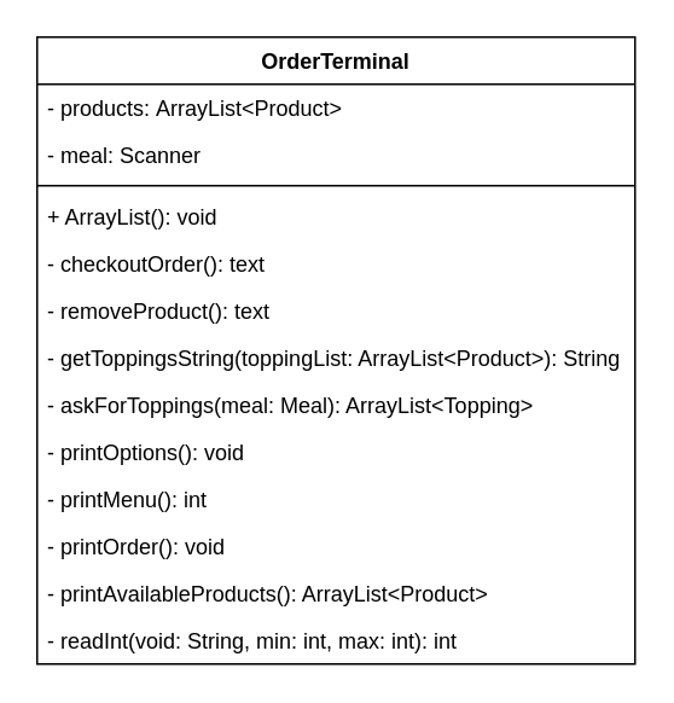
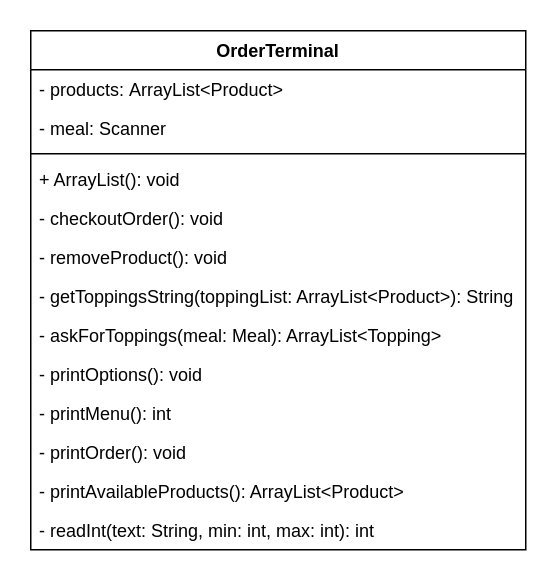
- <mxCell id="7" value="- checkoutOrder(): text" style="text;strokeColor=none;fillColor=none;align=left;verticalAlign=top;spacingLeft=4;spacingRight=4;overflow=hidden;rotatable=0;points=[[0,0.5],[1,0.5]];portConstraint=eastwest;" vertex="1" parent="2"><mxGeometry y="112" width="330" height="26" as="geometry" /></mxCell>
+ <mxCell id="7" value="- checkoutOrder(): void" style="text;strokeColor=none;fillColor=none;align=left;verticalAlign=top;spacingLeft=4;spacingRight=4;overflow=hidden;rotatable=0;points=[[0,0.5],[1,0.5]];portConstraint=eastwest;" vertex="1" parent="2"><mxGeometry y="112" width="330" height="26" as="geometry" /></mxCell>
- <mxCell id="8" value="- removeProduct(): text" style="text;strokeColor=none;fillColor=none;align=left;verticalAlign=top;spacingLeft=4;spacingRight=4;overflow=hidden;rotatable=0;points=[[0,0.5],[1,0.5]];portConstraint=eastwest;" vertex="1" parent="2"><mxGeometry y="138" width="330" height="26" as="geometry" /></mxCell>
+ <mxCell id="8" value="- removeProduct(): void" style="text;strokeColor=none;fillColor=none;align=left;verticalAlign=top;spacingLeft=4;spacingRight=4;overflow=hidden;rotatable=0;points=[[0,0.5],[1,0.5]];portConstraint=eastwest;" vertex="1" parent="2"><mxGeometry y="138" width="330" height="26" as="geometry" /></mxCell>
- <mxCell id="15" value="- readInt(void: String, min: int, max: int): int" style="text;strokeColor=none;fillColor=none;align=left;verticalAlign=top;spacingLeft=4;spacingRight=4;overflow=hidden;rotatable=0;points=[[0,0.5],[1,0.5]];portConstraint=eastwest;" vertex="1" parent="2"><mxGeometry y="320" width="330" height="26" as="geometry" /></mxCell>
+ <mxCell id="15" value="- readInt(text: String, min: int, max: int): int" style="text;strokeColor=none;fillColor=none;align=left;verticalAlign=top;spacingLeft=4;spacingRight=4;overflow=hidden;rotatable=0;points=[[0,0.5],[1,0.5]];portConstraint=eastwest;" vertex="1" parent="2"><mxGeometry y="320" width="330" height="26" as="geometry" /></mxCell>
